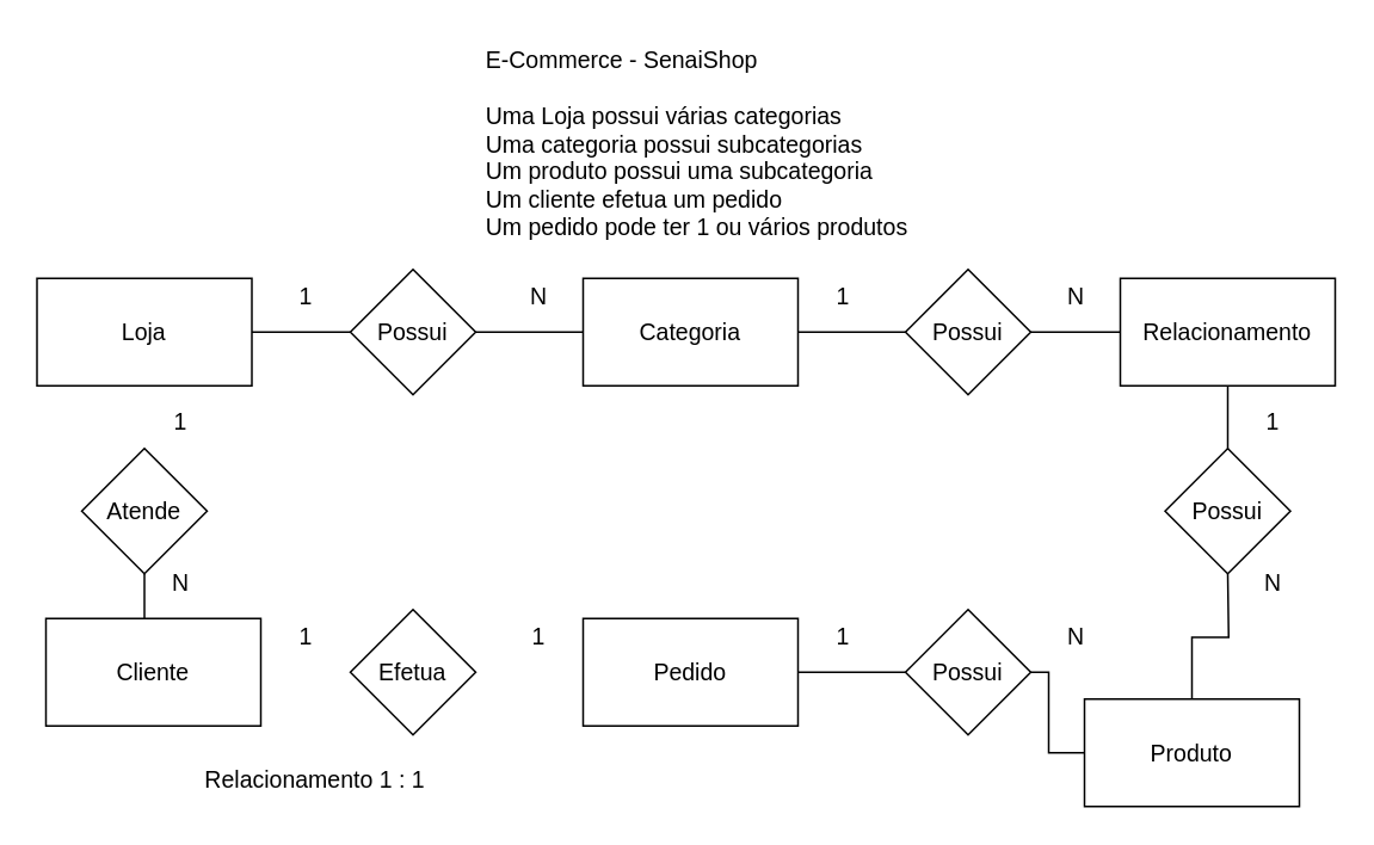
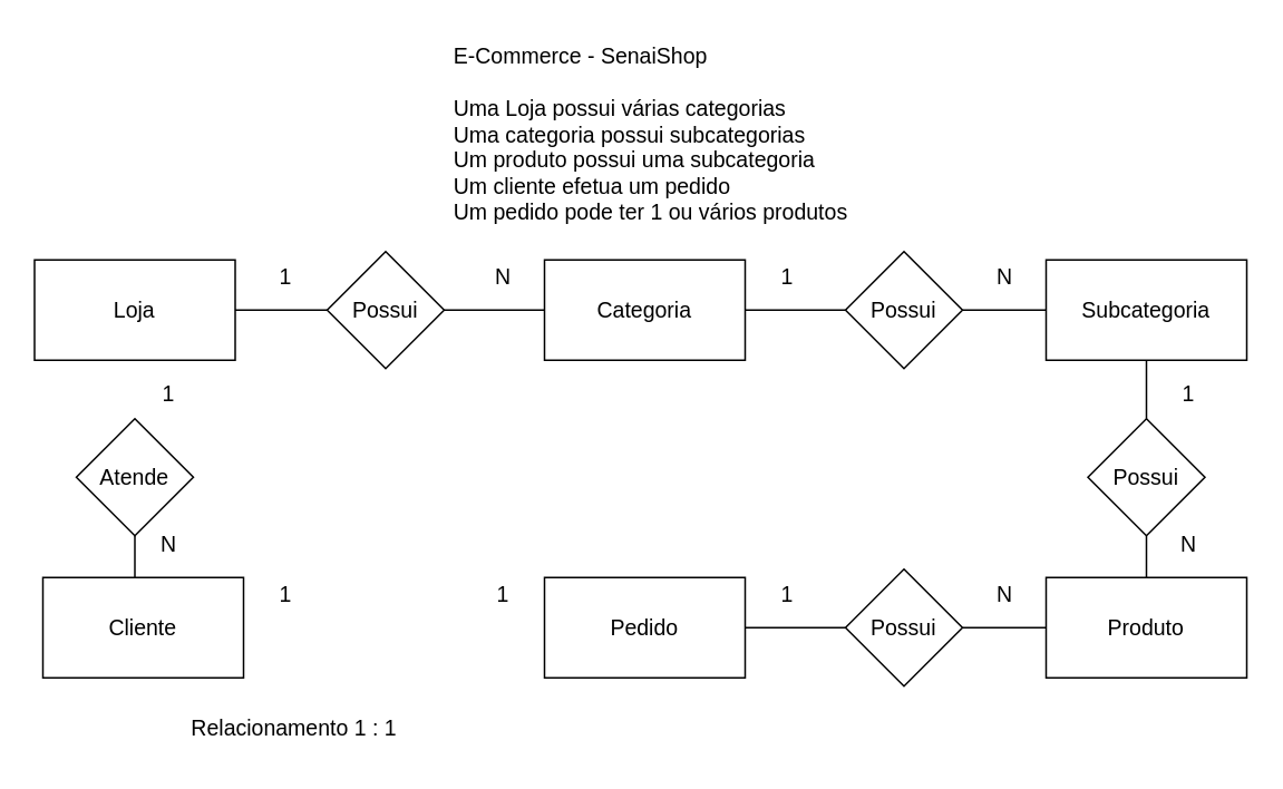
- <mxCell id="6" value="&lt;font style=&quot;font-size: 13px;&quot;&gt;Relacionamento&lt;/font&gt;" style="rounded=0;whiteSpace=wrap;html=1;" parent="1" vertex="1"><mxGeometry x="625" y="155" width="120" height="60" as="geometry" /></mxCell>
+ <mxCell id="6" value="&lt;font style=&quot;font-size: 13px;&quot;&gt;Subcategoria&lt;/font&gt;" style="rounded=0;whiteSpace=wrap;html=1;" parent="1" vertex="1"><mxGeometry x="625" y="155" width="120" height="60" as="geometry" /></mxCell>
- <mxCell id="29" value="&lt;span style=&quot;font-size: 13px;&quot;&gt;Efetua&lt;/span&gt;" style="rhombus;whiteSpace=wrap;html=1;" vertex="1" parent="1"><mxGeometry x="195" y="340" width="70" height="70" as="geometry" /></mxCell>
- <mxCell id="8" value="&lt;font style=&quot;font-size: 13px;&quot;&gt;Produto&lt;/font&gt;" style="rounded=0;whiteSpace=wrap;html=1;" parent="1" vertex="1"><mxGeometry x="605" y="390" width="120" height="60" as="geometry" /></mxCell>
+ <mxCell id="8" value="&lt;font style=&quot;font-size: 13px;&quot;&gt;Produto&lt;/font&gt;" style="rounded=0;whiteSpace=wrap;html=1;" parent="1" vertex="1"><mxGeometry x="625" y="345" width="120" height="60" as="geometry" /></mxCell>
